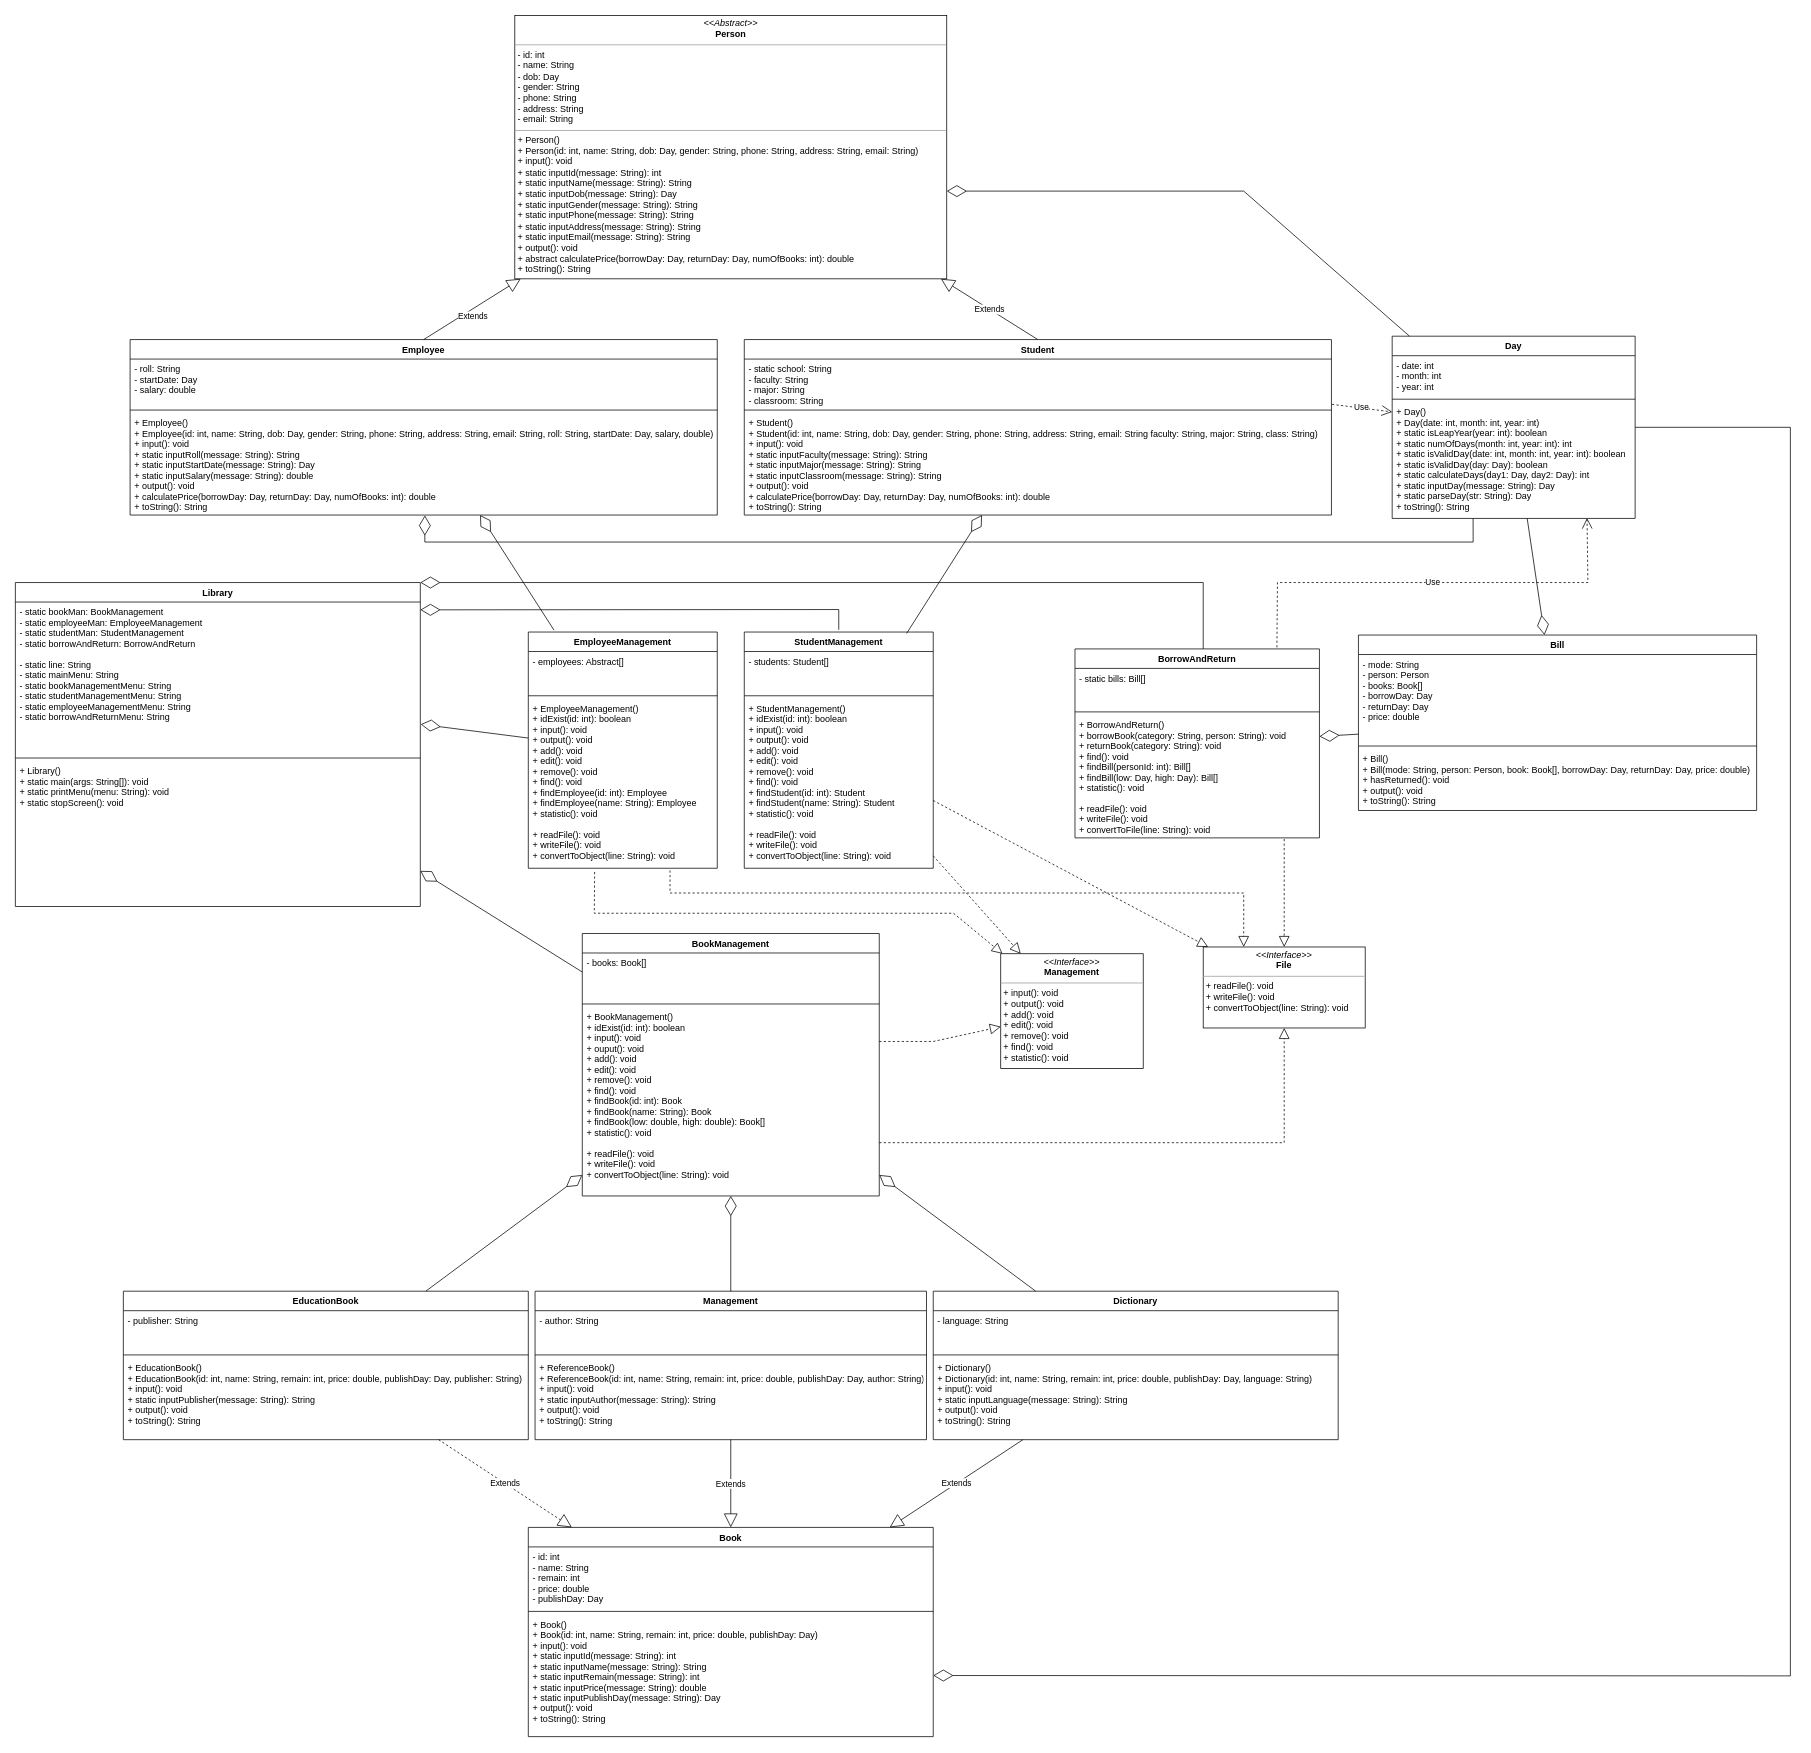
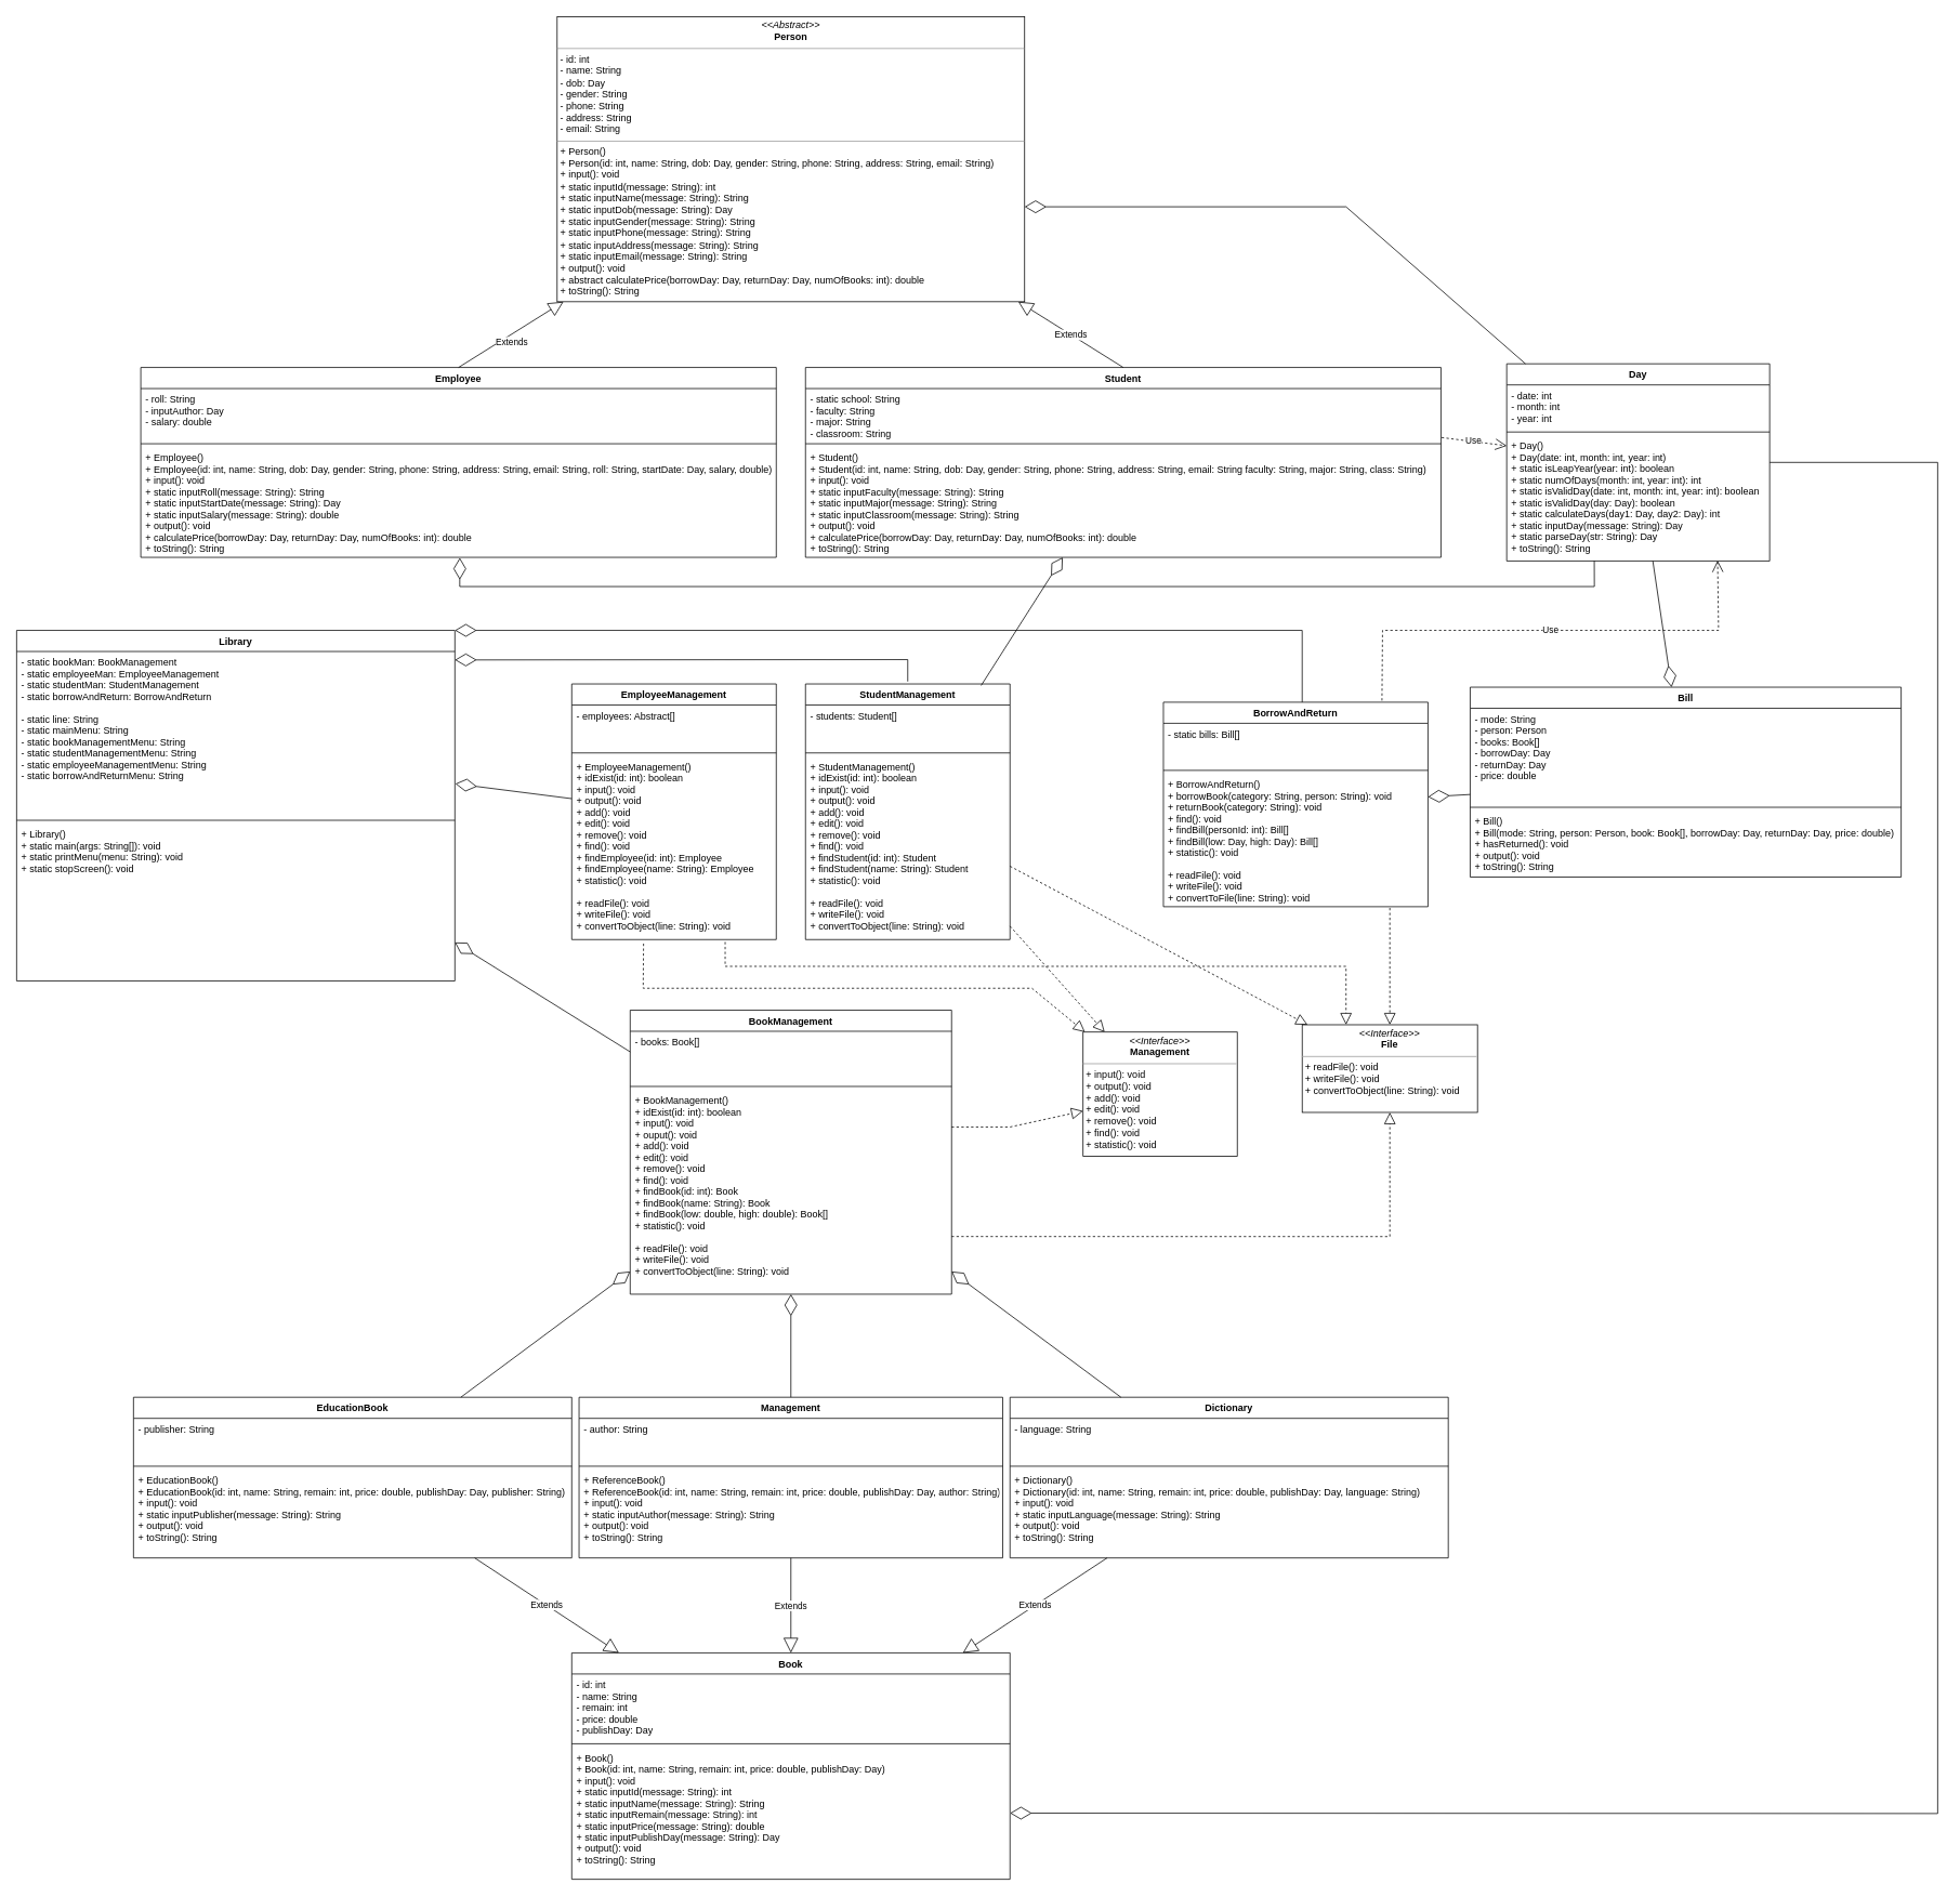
- <mxCell id="3" value="- roll: String&#10;- startDate: Day&#10;- salary: double" style="text;strokeColor=none;fillColor=none;align=left;verticalAlign=top;spacingLeft=4;spacingRight=4;overflow=hidden;rotatable=0;points=[[0,0.5],[1,0.5]];portConstraint=eastwest;" parent="2" vertex="1"><mxGeometry y="26" width="783" height="64" as="geometry" /></mxCell>
+ <mxCell id="3" value="- roll: String&#10;- inputAuthor: Day&#10;- salary: double" style="text;strokeColor=none;fillColor=none;align=left;verticalAlign=top;spacingLeft=4;spacingRight=4;overflow=hidden;rotatable=0;points=[[0,0.5],[1,0.5]];portConstraint=eastwest;" parent="2" vertex="1"><mxGeometry y="26" width="783" height="64" as="geometry" /></mxCell>
- <mxCell id="66" value="" style="endArrow=diamondThin;endFill=0;endSize=24;html=1;rounded=0;exitX=0.136;exitY=-0.008;exitDx=0;exitDy=0;exitPerimeter=0;" parent="1" source="36" target="2" edge="1"><mxGeometry width="160" relative="1" as="geometry"><mxPoint x="740" y="839" as="sourcePoint" /><mxPoint x="740" y="677" as="targetPoint" /></mxGeometry></mxCell>
- <mxCell id="52" value="Extends" style="endArrow=block;endSize=16;endFill=0;html=1;rounded=0;dashed=1;" parent="1" source="44" target="20" edge="1"><mxGeometry width="160" relative="1" as="geometry"><mxPoint x="227" y="1227" as="sourcePoint" /><mxPoint x="387" y="1227" as="targetPoint" /><Array as="points" /></mxGeometry></mxCell>
+ <mxCell id="52" value="Extends" style="endArrow=block;endSize=16;endFill=0;html=1;rounded=0;" parent="1" source="44" target="20" edge="1"><mxGeometry width="160" relative="1" as="geometry"><mxPoint x="227" y="1227" as="sourcePoint" /><mxPoint x="387" y="1227" as="targetPoint" /><Array as="points" /></mxGeometry></mxCell>
